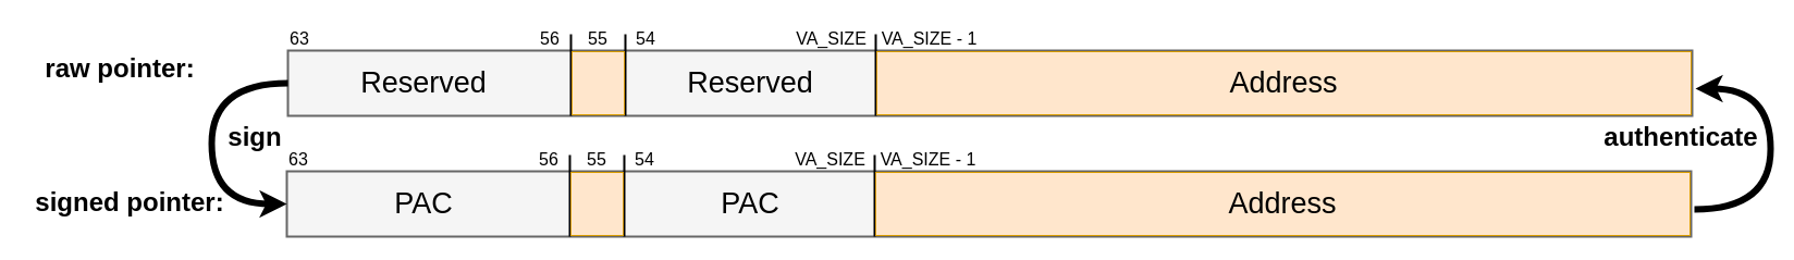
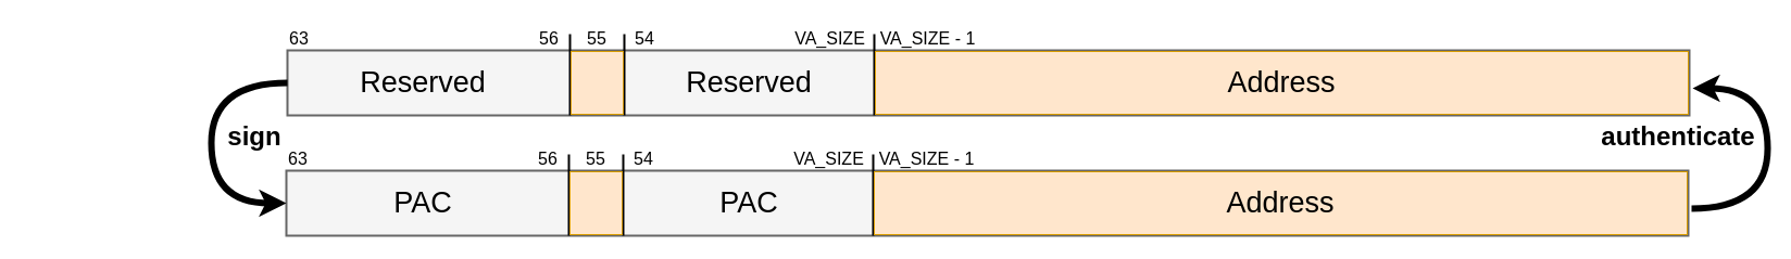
- <mxCell id="38" value="&lt;font style=&quot;font-size: 24px;&quot;&gt;&lt;b&gt;raw pointer:&lt;/b&gt;&lt;/font&gt;" style="text;html=1;align=center;verticalAlign=middle;whiteSpace=wrap;rounded=0;" vertex="1" parent="1"><mxGeometry x="20" y="48" width="180" height="30" as="geometry" /></mxCell>
- <mxCell id="39" value="&lt;font style=&quot;font-size: 24px;&quot;&gt;&lt;b&gt;signed pointer:&lt;/b&gt;&lt;/font&gt;" style="text;html=1;align=center;verticalAlign=middle;whiteSpace=wrap;rounded=0;" vertex="1" parent="1"><mxGeometry x="29" y="171" width="180" height="30" as="geometry" /></mxCell>
